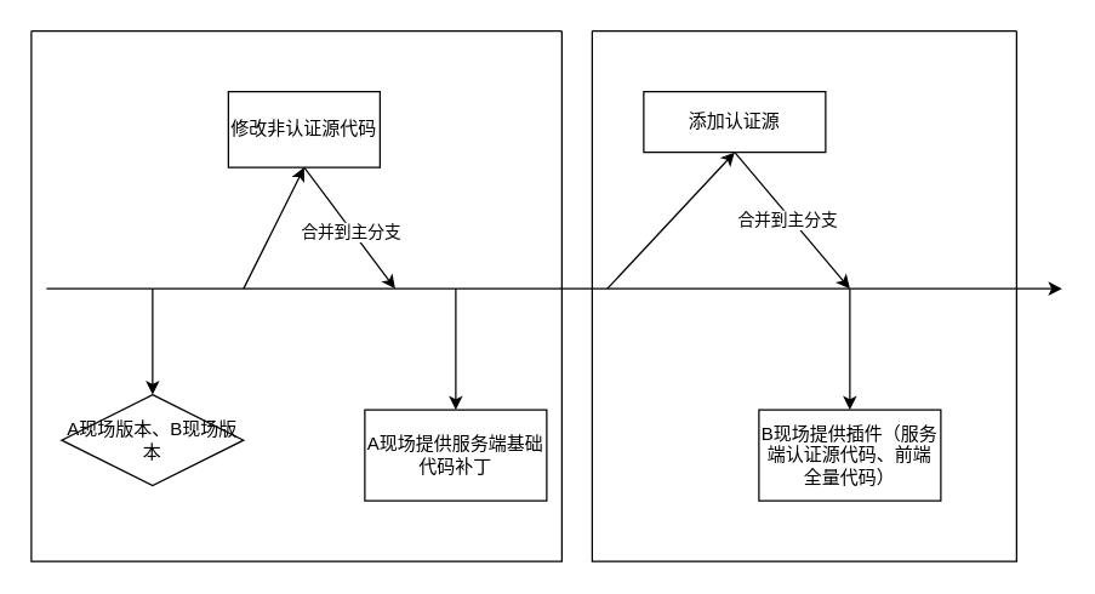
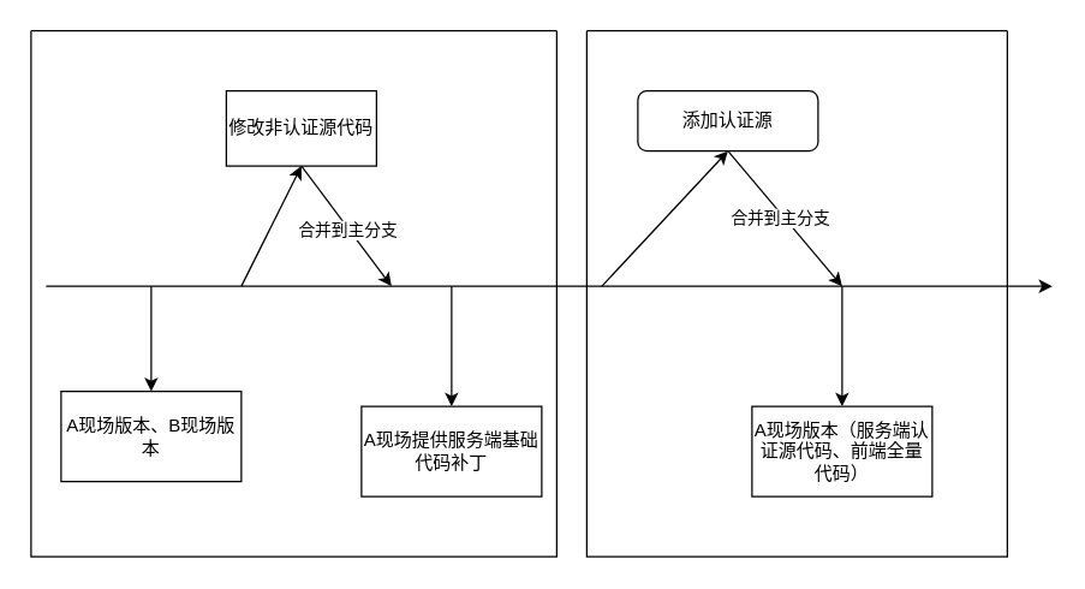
- <mxCell id="6" value="添加认证源" style="rounded=0;whiteSpace=wrap;html=1;" vertex="1" parent="1"><mxGeometry x="424" y="60" width="120" height="40" as="geometry" /></mxCell>
+ <mxCell id="6" value="添加认证源" style="whiteSpace=wrap;html=1;rounded=1;" vertex="1" parent="1"><mxGeometry x="424" y="60" width="120" height="40" as="geometry" /></mxCell>
- <mxCell id="4" value="A现场版本、B现场版本" style="rhombus;whiteSpace=wrap;html=1;" vertex="1" parent="1"><mxGeometry x="40" y="260" width="120" height="60" as="geometry" /></mxCell>
+ <mxCell id="4" value="A现场版本、B现场版本" style="rounded=0;whiteSpace=wrap;html=1;" vertex="1" parent="1"><mxGeometry x="40" y="260" width="120" height="60" as="geometry" /></mxCell>
- <mxCell id="14" value="B现场提供插件（服务端认证源代码、前端全量代码）" style="rounded=0;whiteSpace=wrap;html=1;" vertex="1" parent="1"><mxGeometry x="500" y="270" width="120" height="60" as="geometry" /></mxCell>
+ <mxCell id="14" value="A现场版本（服务端认证源代码、前端全量代码）" style="rounded=0;whiteSpace=wrap;html=1;" vertex="1" parent="1"><mxGeometry x="500" y="270" width="120" height="60" as="geometry" /></mxCell>
